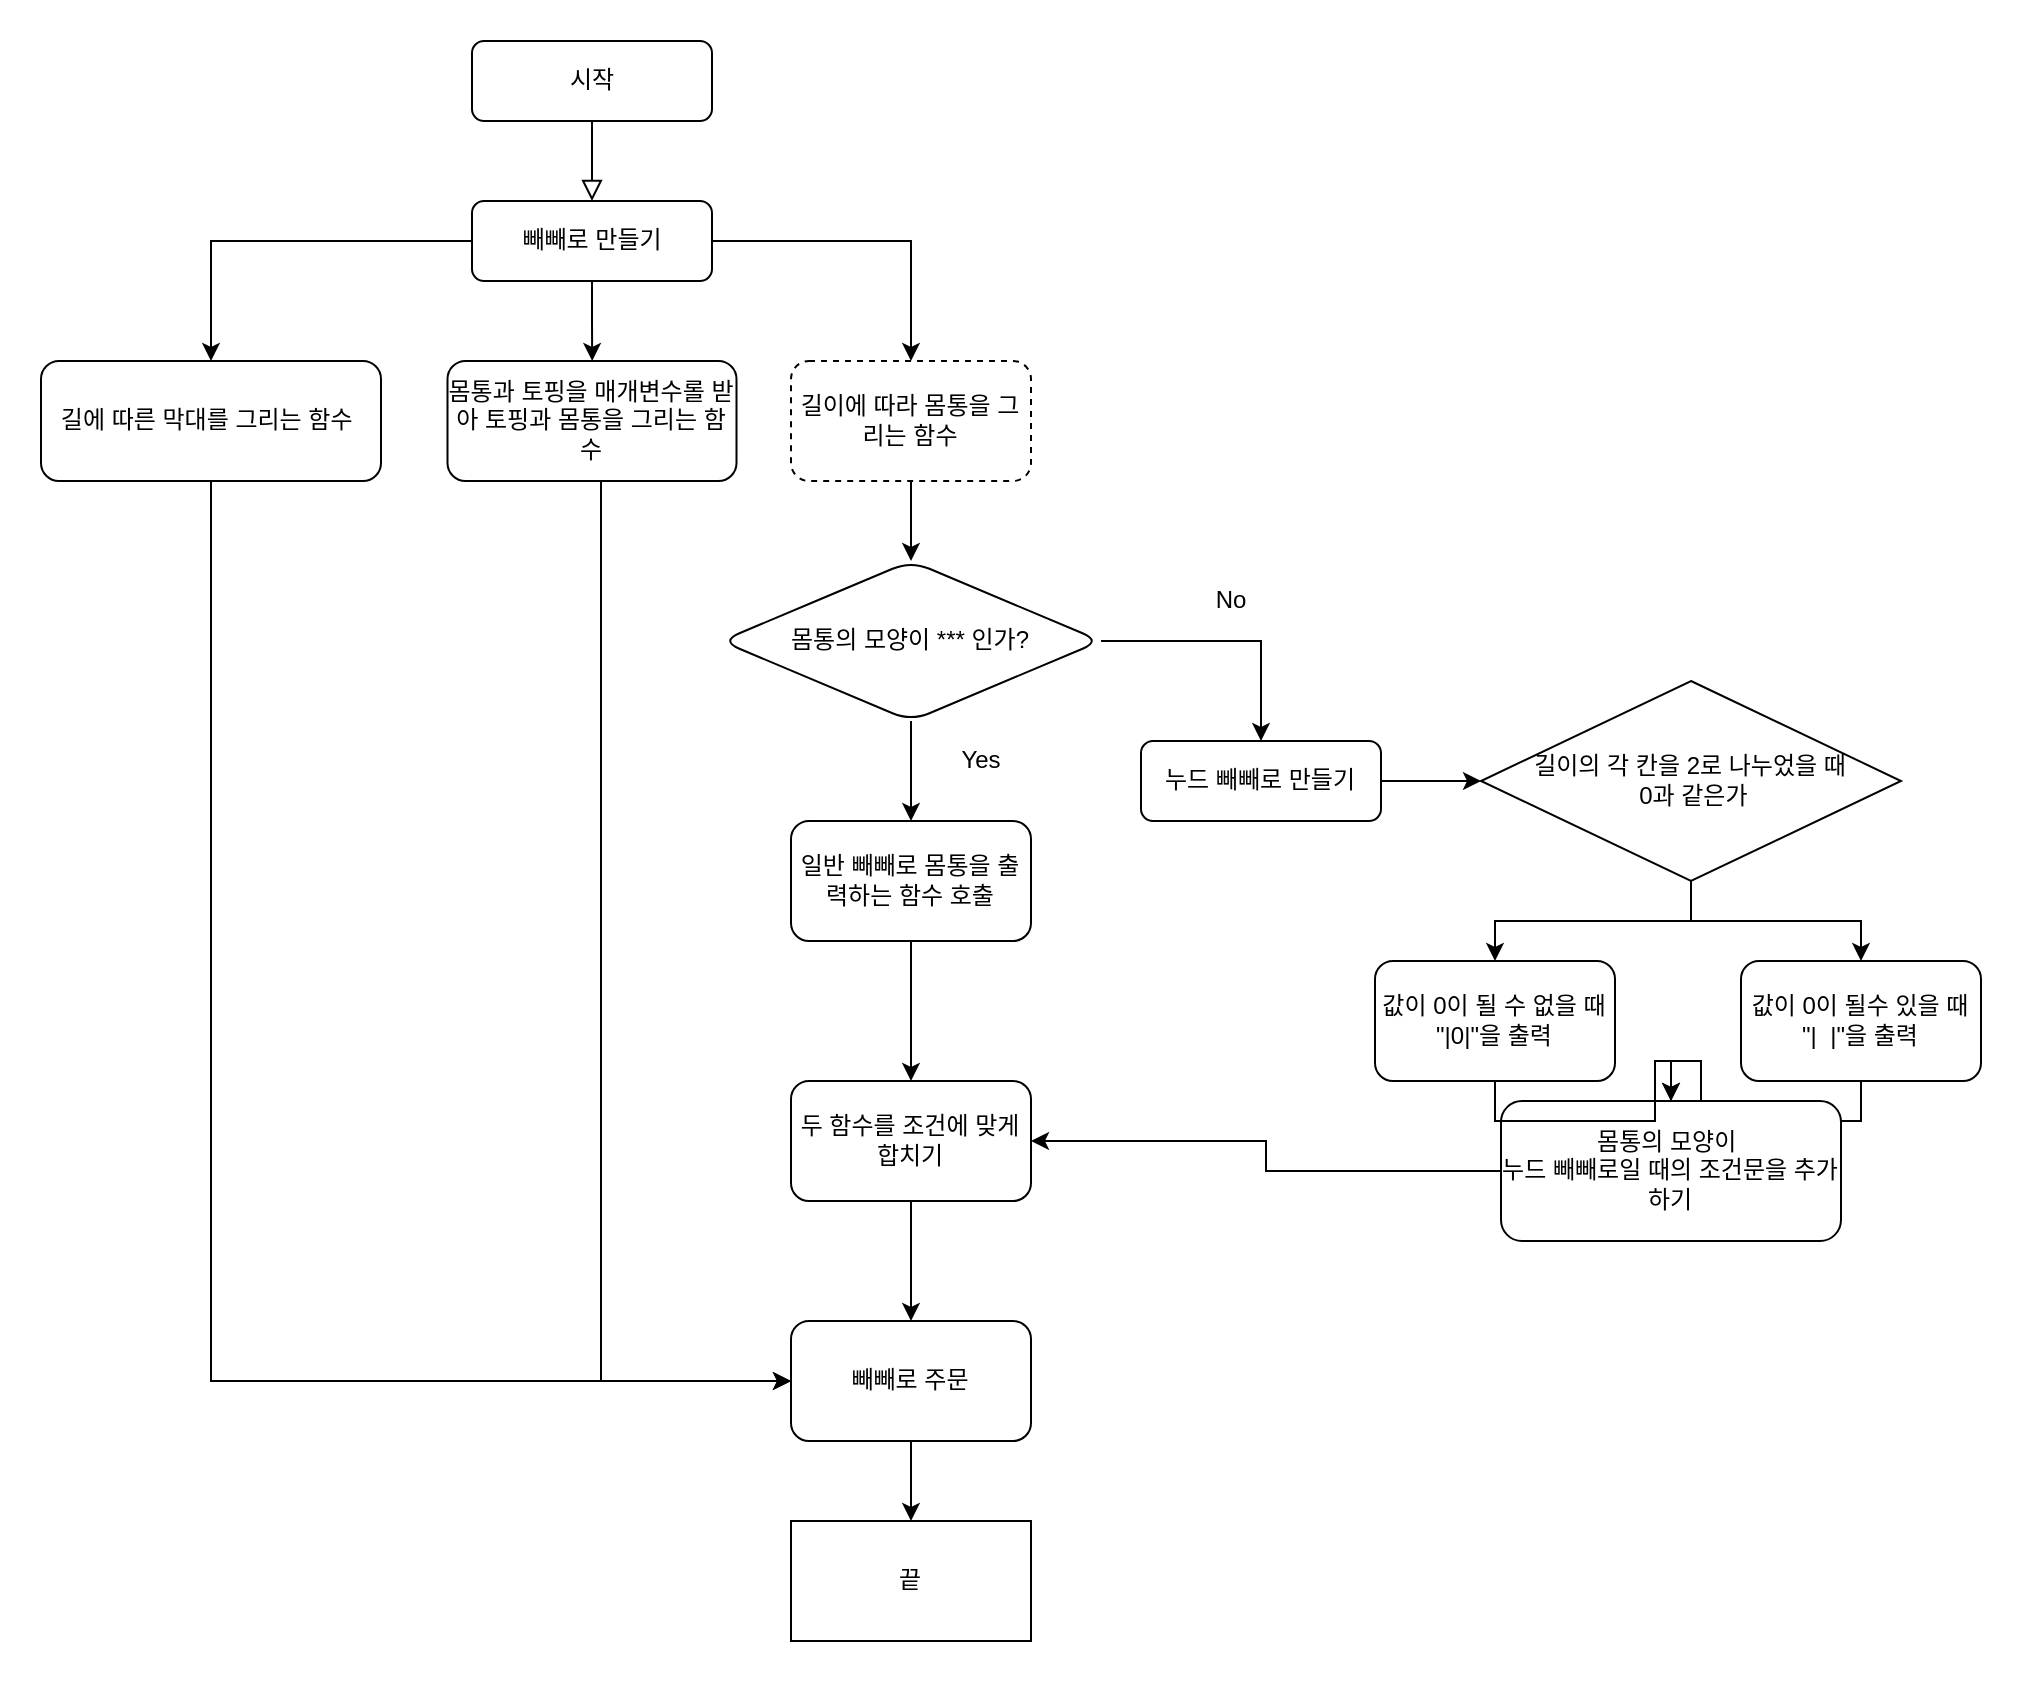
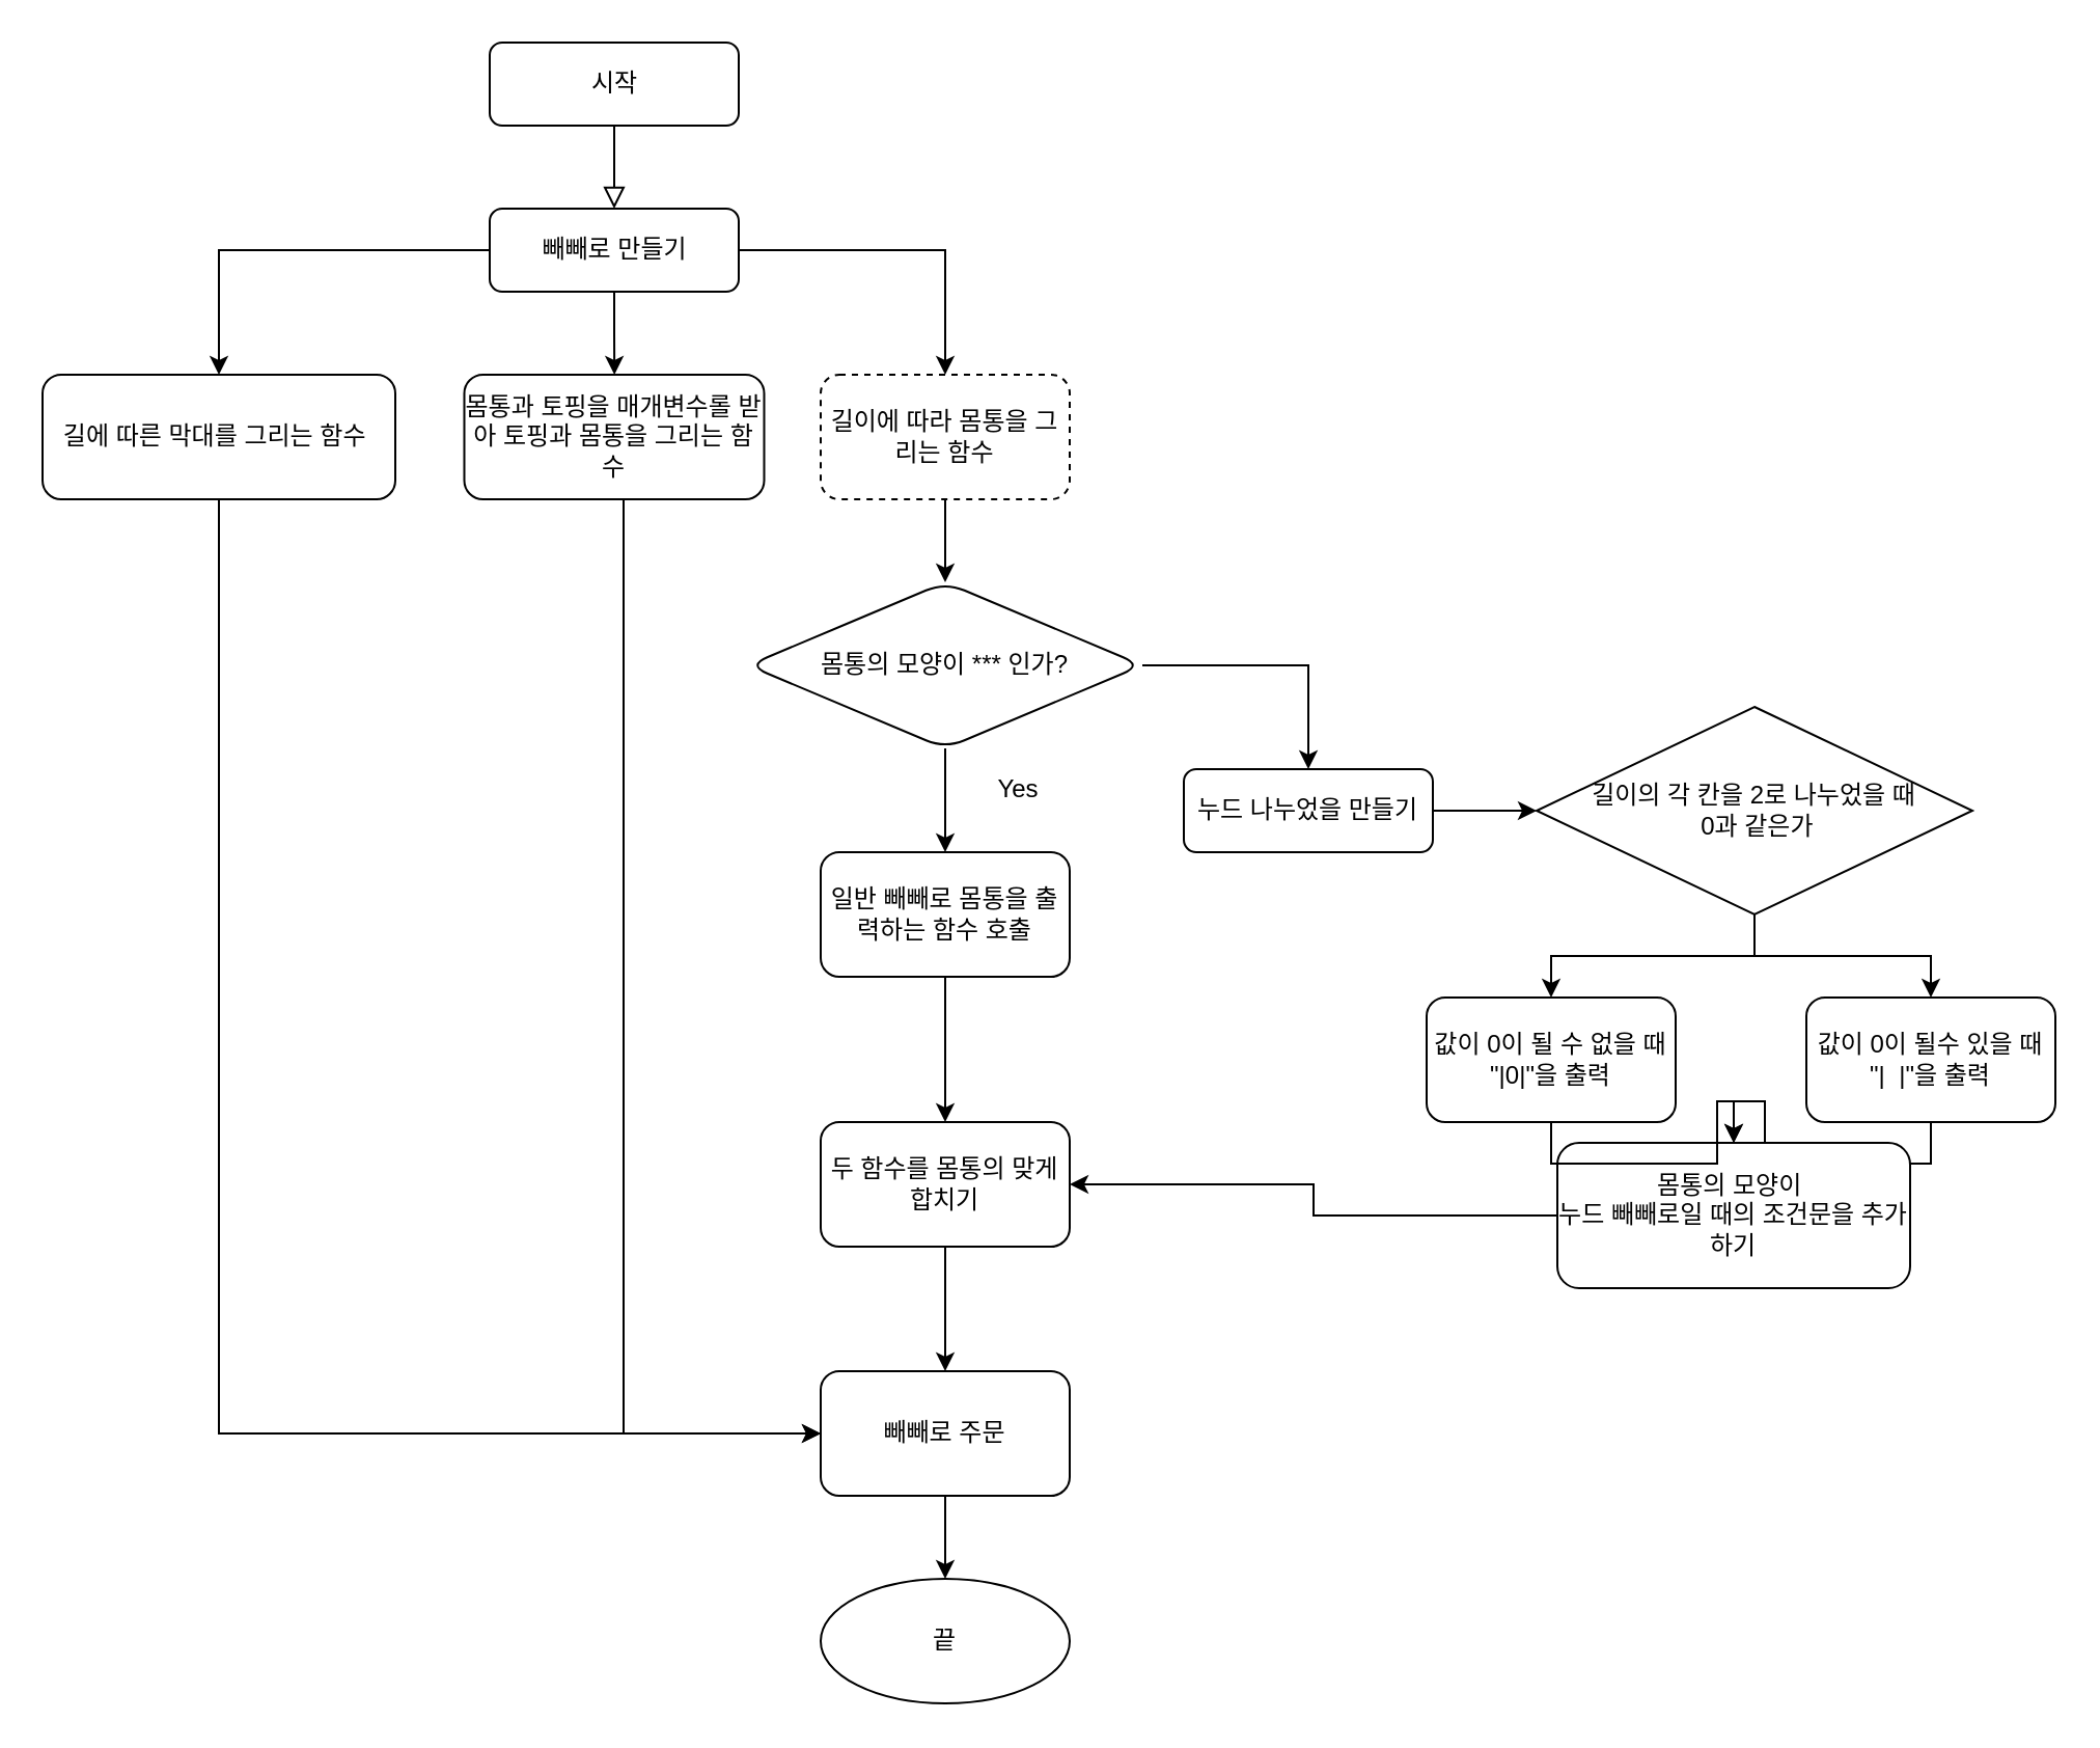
- <mxCell id="36" value="No" style="text;html=1;align=center;verticalAlign=middle;resizable=0;points=[];autosize=1;strokeColor=none;fillColor=none;" parent="1" vertex="1"><mxGeometry x="600" y="290" width="30" height="20" as="geometry" /></mxCell>
- <mxCell id="9" value="누드 빼빼로 만들기" style="rounded=1;whiteSpace=wrap;html=1;fontSize=12;glass=0;strokeWidth=1;shadow=0;" parent="1" vertex="1"><mxGeometry x="570" y="370" width="120" height="40" as="geometry" /></mxCell>
+ <mxCell id="9" value="누드 나누었을 만들기" style="rounded=1;whiteSpace=wrap;html=1;fontSize=12;glass=0;strokeWidth=1;shadow=0;" parent="1" vertex="1"><mxGeometry x="570" y="370" width="120" height="40" as="geometry" /></mxCell>
- <mxCell id="32" value="두 함수를 조건에 맞게 합치기" style="whiteSpace=wrap;html=1;rounded=1;glass=0;strokeWidth=1;shadow=0;" parent="1" vertex="1"><mxGeometry x="395" y="540" width="120" height="60" as="geometry" /></mxCell>
+ <mxCell id="32" value="두 함수를 몸통의 맞게 합치기" style="whiteSpace=wrap;html=1;rounded=1;glass=0;strokeWidth=1;shadow=0;" parent="1" vertex="1"><mxGeometry x="395" y="540" width="120" height="60" as="geometry" /></mxCell>
- <mxCell id="35" value="끝" style="whiteSpace=wrap;html=1;glass=0;strokeWidth=1;shadow=0;rounded=0;" parent="1" vertex="1"><mxGeometry x="395" y="760" width="120" height="60" as="geometry" /></mxCell>
+ <mxCell id="35" value="끝" style="ellipse;whiteSpace=wrap;html=1;rounded=1;glass=0;strokeWidth=1;shadow=0;" parent="1" vertex="1"><mxGeometry x="395" y="760" width="120" height="60" as="geometry" /></mxCell>
